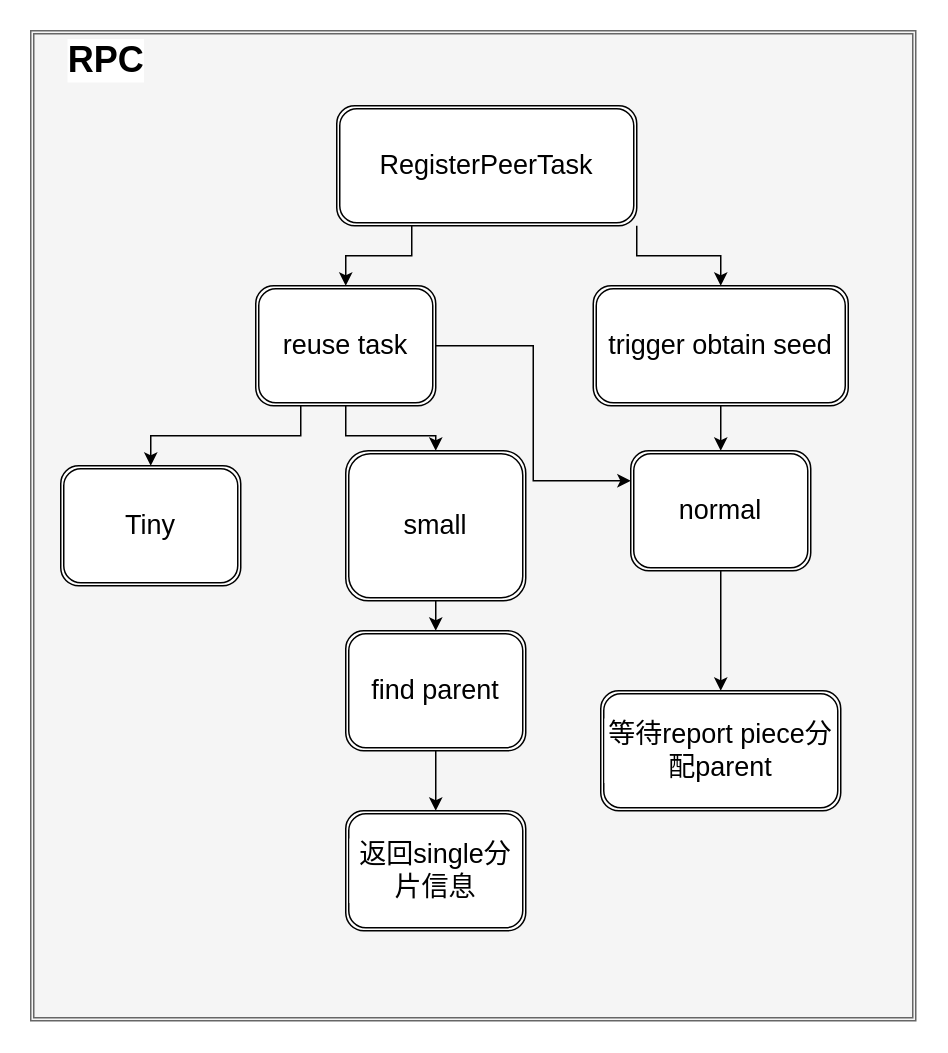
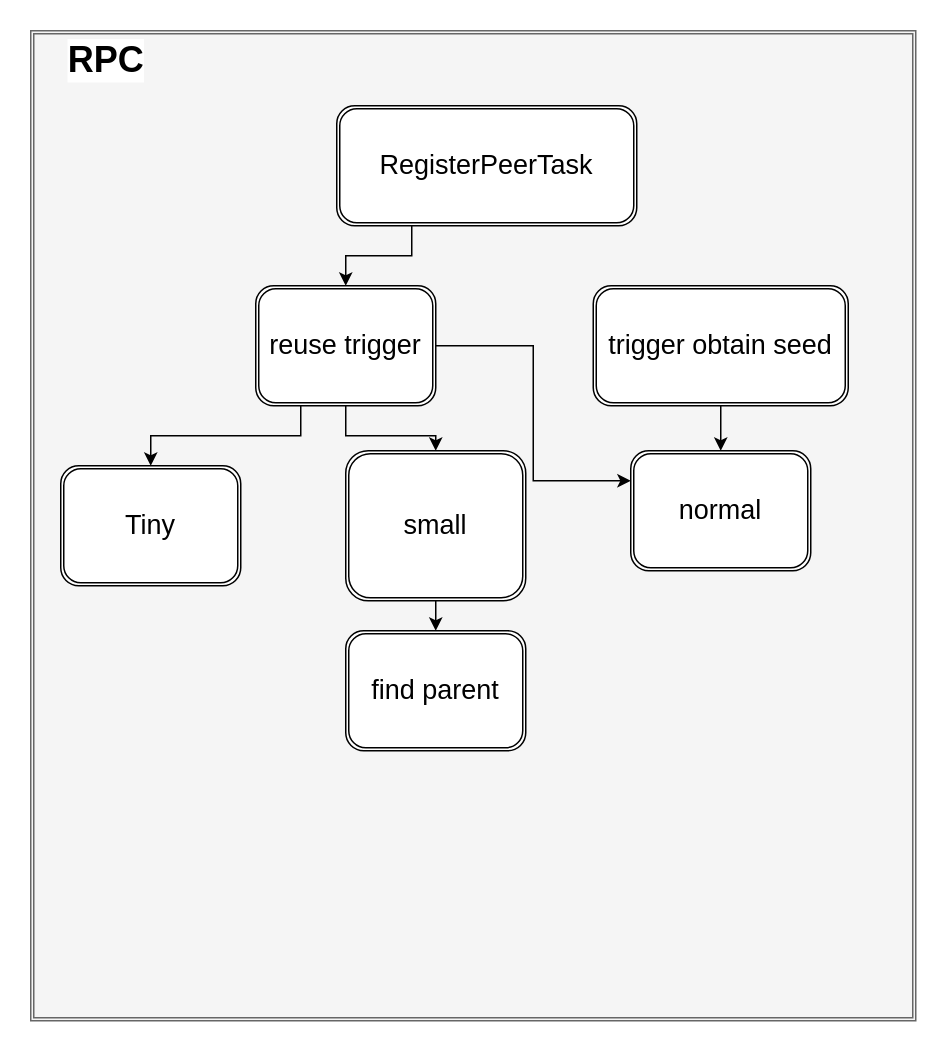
- <mxCell id="4" style="edgeStyle=orthogonalEdgeStyle;rounded=0;orthogonalLoop=1;jettySize=auto;html=1;exitX=1;exitY=1;exitDx=0;exitDy=0;entryX=0.5;entryY=0;entryDx=0;entryDy=0;fontFamily=Helvetica;fontSize=18;fontColor=#000000;" edge="1" parent="1" source="6" target="17"><mxGeometry relative="1" as="geometry" /></mxCell>
- <mxCell id="15" value="reuse task" style="shape=ext;double=1;rounded=1;whiteSpace=wrap;html=1;labelBackgroundColor=#FFFFFF;fontFamily=Helvetica;fontSize=18;fontColor=#000000;" vertex="1" parent="1"><mxGeometry x="170" y="190" width="120" height="80" as="geometry" /></mxCell>
+ <mxCell id="15" value="reuse trigger" style="shape=ext;double=1;rounded=1;whiteSpace=wrap;html=1;labelBackgroundColor=#FFFFFF;fontFamily=Helvetica;fontSize=18;fontColor=#000000;" vertex="1" parent="1"><mxGeometry x="170" y="190" width="120" height="80" as="geometry" /></mxCell>
- <mxCell id="10" style="edgeStyle=orthogonalEdgeStyle;rounded=0;orthogonalLoop=1;jettySize=auto;html=1;exitX=0.5;exitY=1;exitDx=0;exitDy=0;fontFamily=Helvetica;fontSize=18;fontColor=#000000;" edge="1" parent="1" source="11" target="21"><mxGeometry relative="1" as="geometry" /></mxCell>
- <mxCell id="21" value="等待report piece分配parent" style="shape=ext;double=1;rounded=1;whiteSpace=wrap;html=1;labelBackgroundColor=#FFFFFF;fontFamily=Helvetica;fontSize=18;fontColor=#000000;" vertex="1" parent="1"><mxGeometry x="400" y="460" width="160" height="80" as="geometry" /></mxCell>
- <mxCell id="19" style="edgeStyle=orthogonalEdgeStyle;rounded=0;orthogonalLoop=1;jettySize=auto;html=1;exitX=0.5;exitY=1;exitDx=0;exitDy=0;entryX=0.5;entryY=0;entryDx=0;entryDy=0;fontFamily=Helvetica;fontSize=18;fontColor=#000000;" edge="1" parent="1" source="20" target="18"><mxGeometry relative="1" as="geometry" /></mxCell>
- <mxCell id="18" value="返回single分片信息" style="shape=ext;double=1;rounded=1;whiteSpace=wrap;html=1;labelBackgroundColor=#FFFFFF;fontFamily=Helvetica;fontSize=18;fontColor=#000000;" vertex="1" parent="1"><mxGeometry x="230" y="540" width="120" height="80" as="geometry" /></mxCell>
